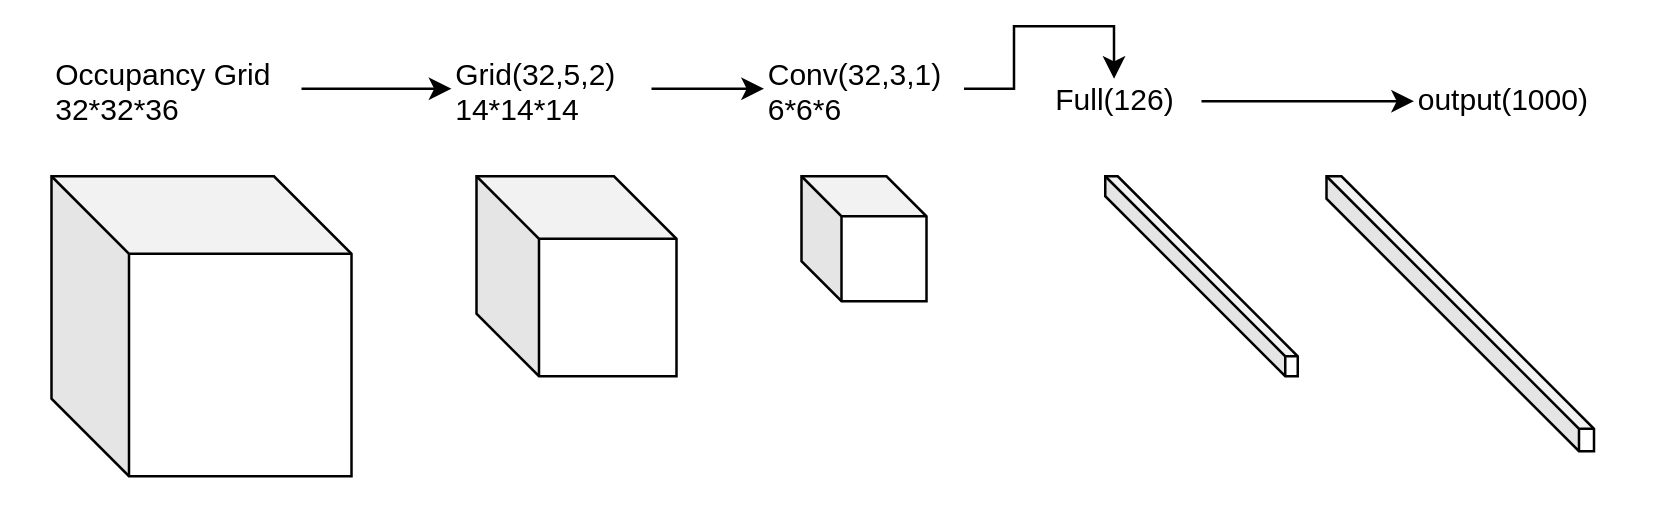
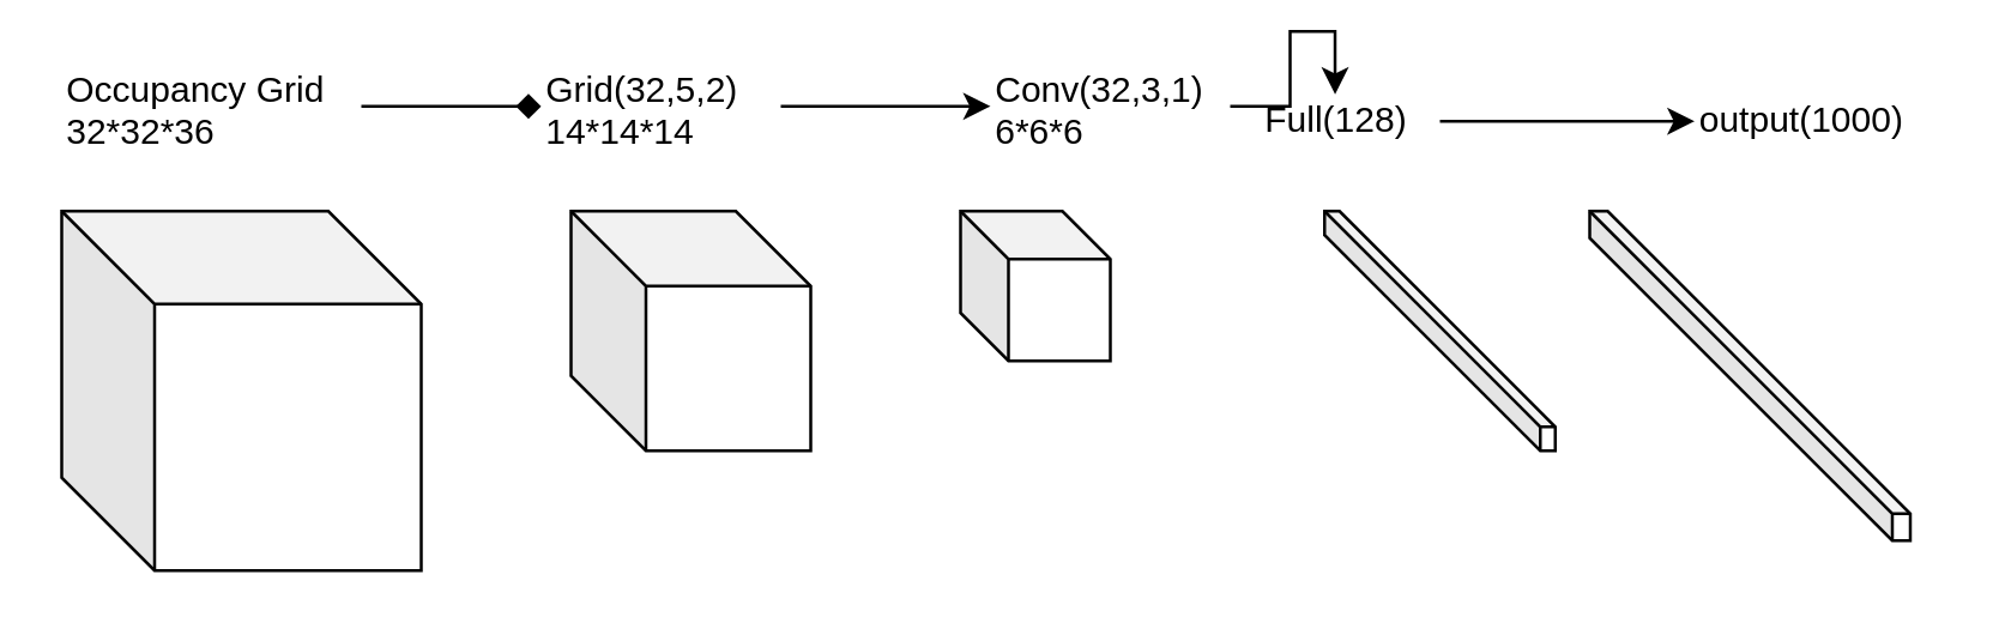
- <mxCell id="7" style="edgeStyle=orthogonalEdgeStyle;rounded=0;orthogonalLoop=1;jettySize=auto;html=1;" edge="1" parent="1" source="8" target="10"><mxGeometry relative="1" as="geometry" /></mxCell>
+ <mxCell id="7" style="edgeStyle=orthogonalEdgeStyle;rounded=0;orthogonalLoop=1;jettySize=auto;html=1;endArrow=diamond;" edge="1" parent="1" source="8" target="10"><mxGeometry relative="1" as="geometry" /></mxCell>
- <mxCell id="12" value="&lt;div&gt;Conv(32,3,1)&lt;/div&gt;&lt;div&gt;6*6*6&lt;br&gt;&lt;/div&gt;" style="text;html=1;resizable=0;points=[];autosize=1;align=left;verticalAlign=top;spacingTop=-4;" vertex="1" parent="1"><mxGeometry x="305" y="20" width="80" height="30" as="geometry" /></mxCell>
+ <mxCell id="12" value="&lt;div&gt;Conv(32,3,1)&lt;/div&gt;&lt;div&gt;6*6*6&lt;br&gt;&lt;/div&gt;" style="text;html=1;resizable=0;points=[];autosize=1;align=left;verticalAlign=top;spacingTop=-4;" vertex="1" parent="1"><mxGeometry x="330" y="20" width="80" height="30" as="geometry" /></mxCell>
- <mxCell id="14" value="&lt;div&gt;Full(126)&lt;/div&gt;" style="text;html=1;resizable=0;points=[];autosize=1;align=left;verticalAlign=top;spacingTop=-4;" vertex="1" parent="1"><mxGeometry x="420" y="30" width="60" height="20" as="geometry" /></mxCell>
+ <mxCell id="14" value="&lt;div&gt;Full(128)&lt;/div&gt;" style="text;html=1;resizable=0;points=[];autosize=1;align=left;verticalAlign=top;spacingTop=-4;" vertex="1" parent="1"><mxGeometry x="420" y="30" width="60" height="20" as="geometry" /></mxCell>
